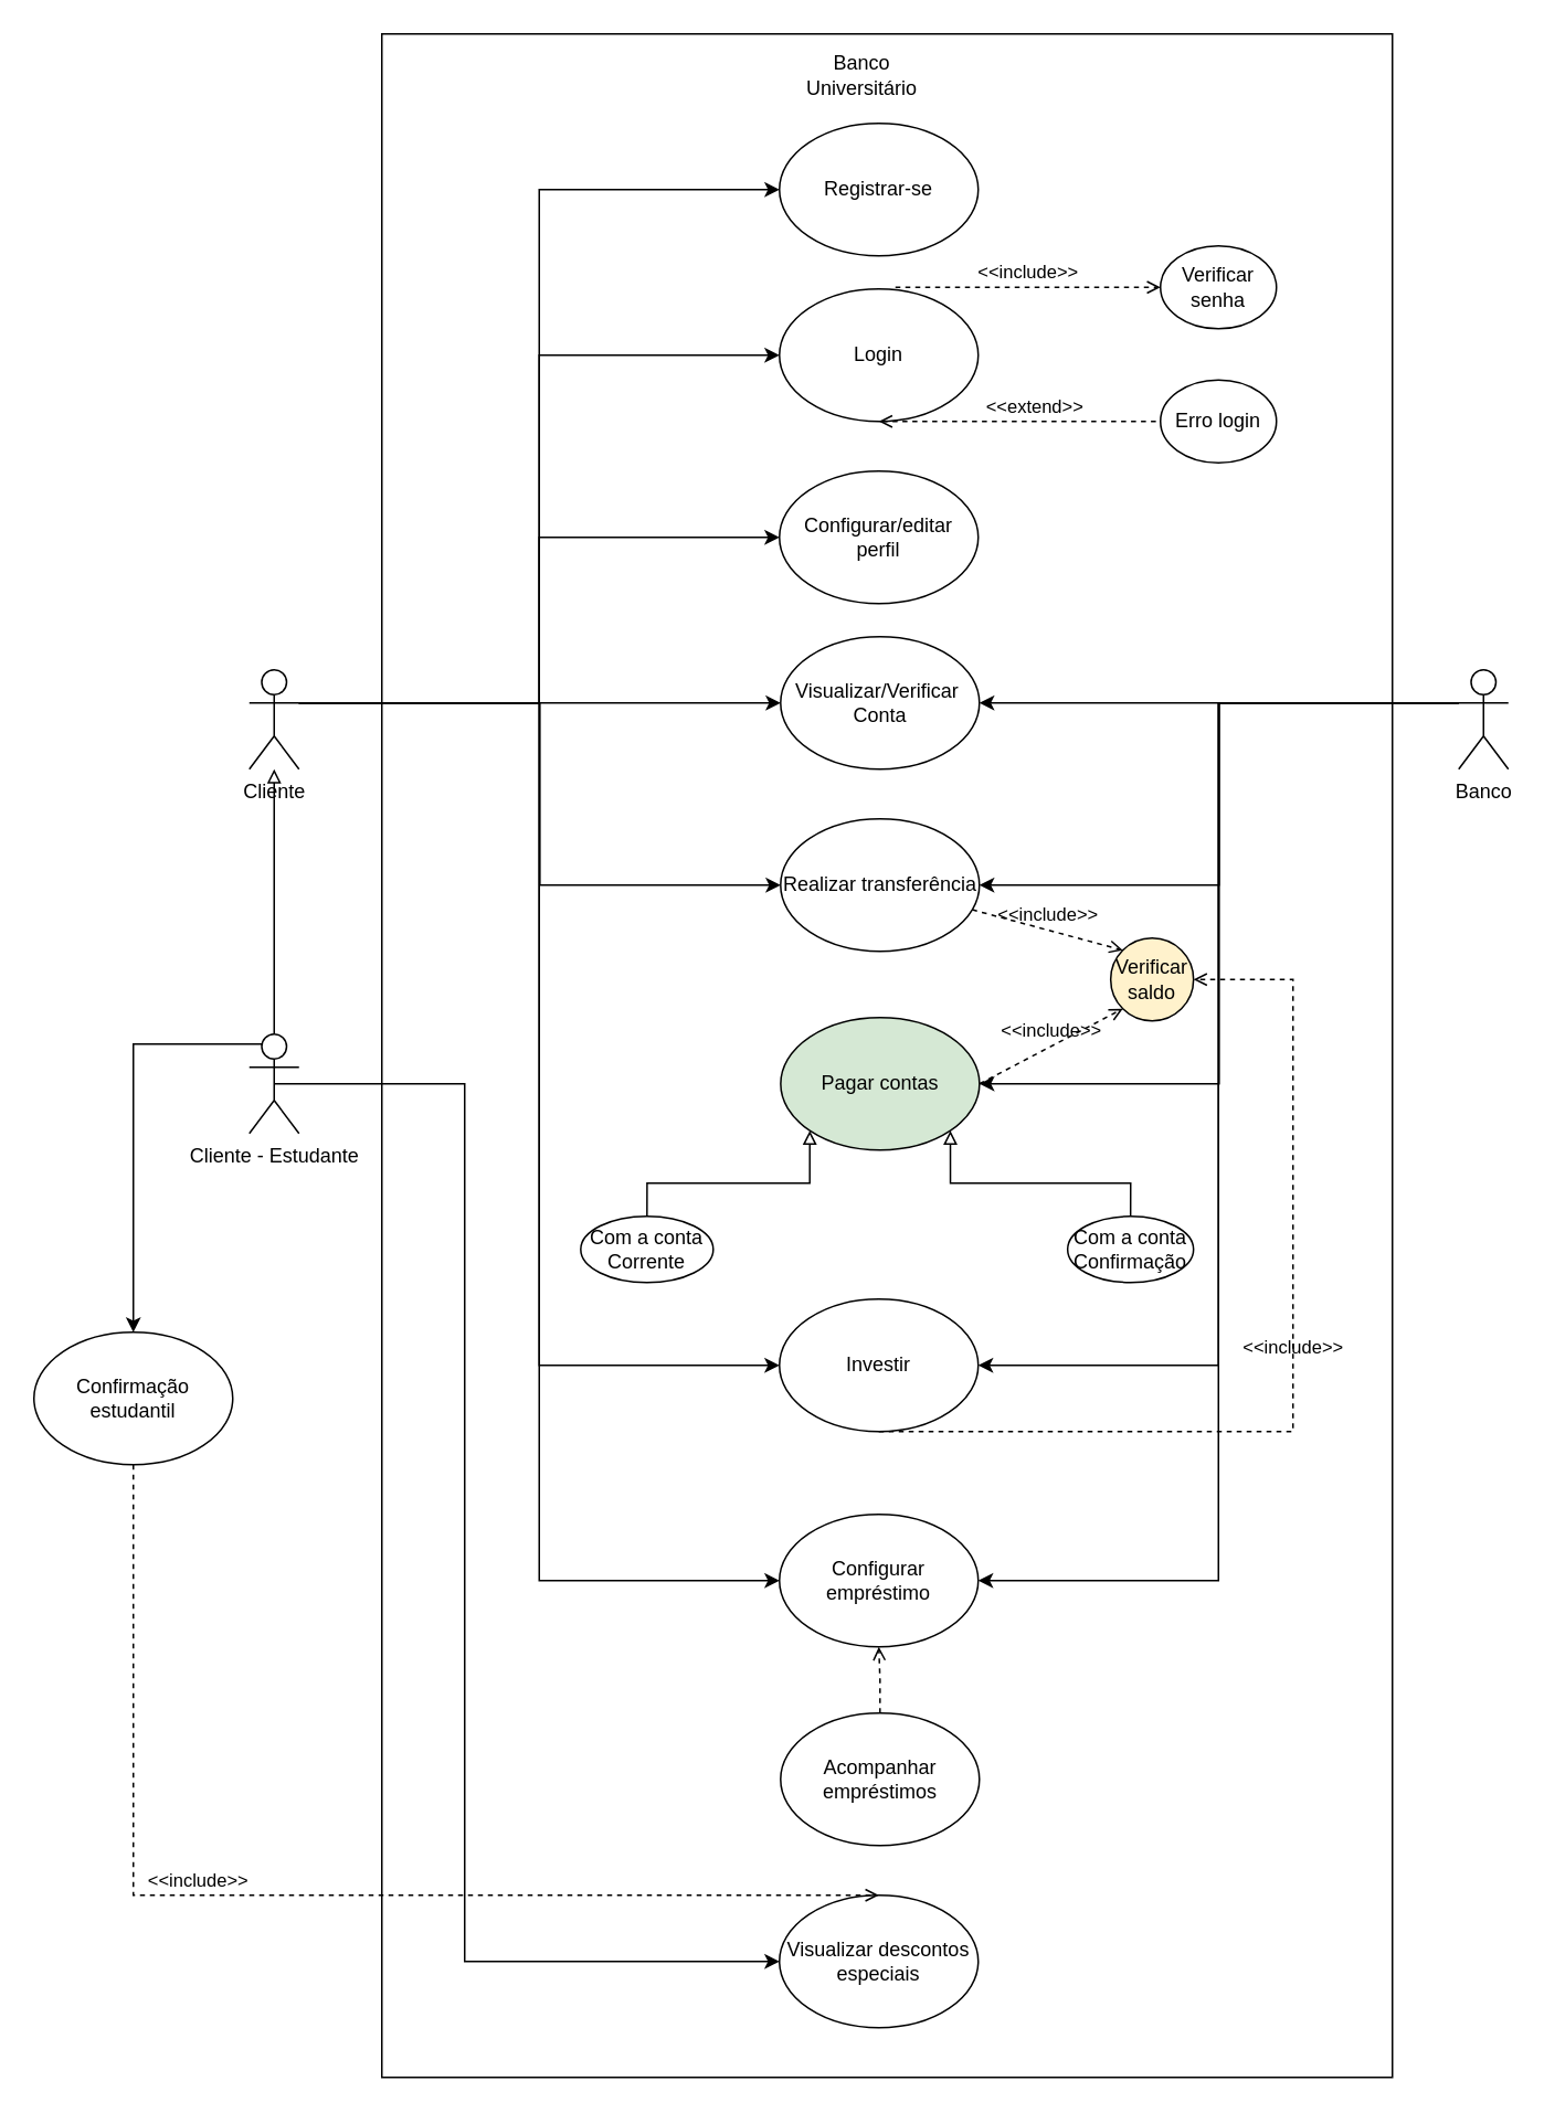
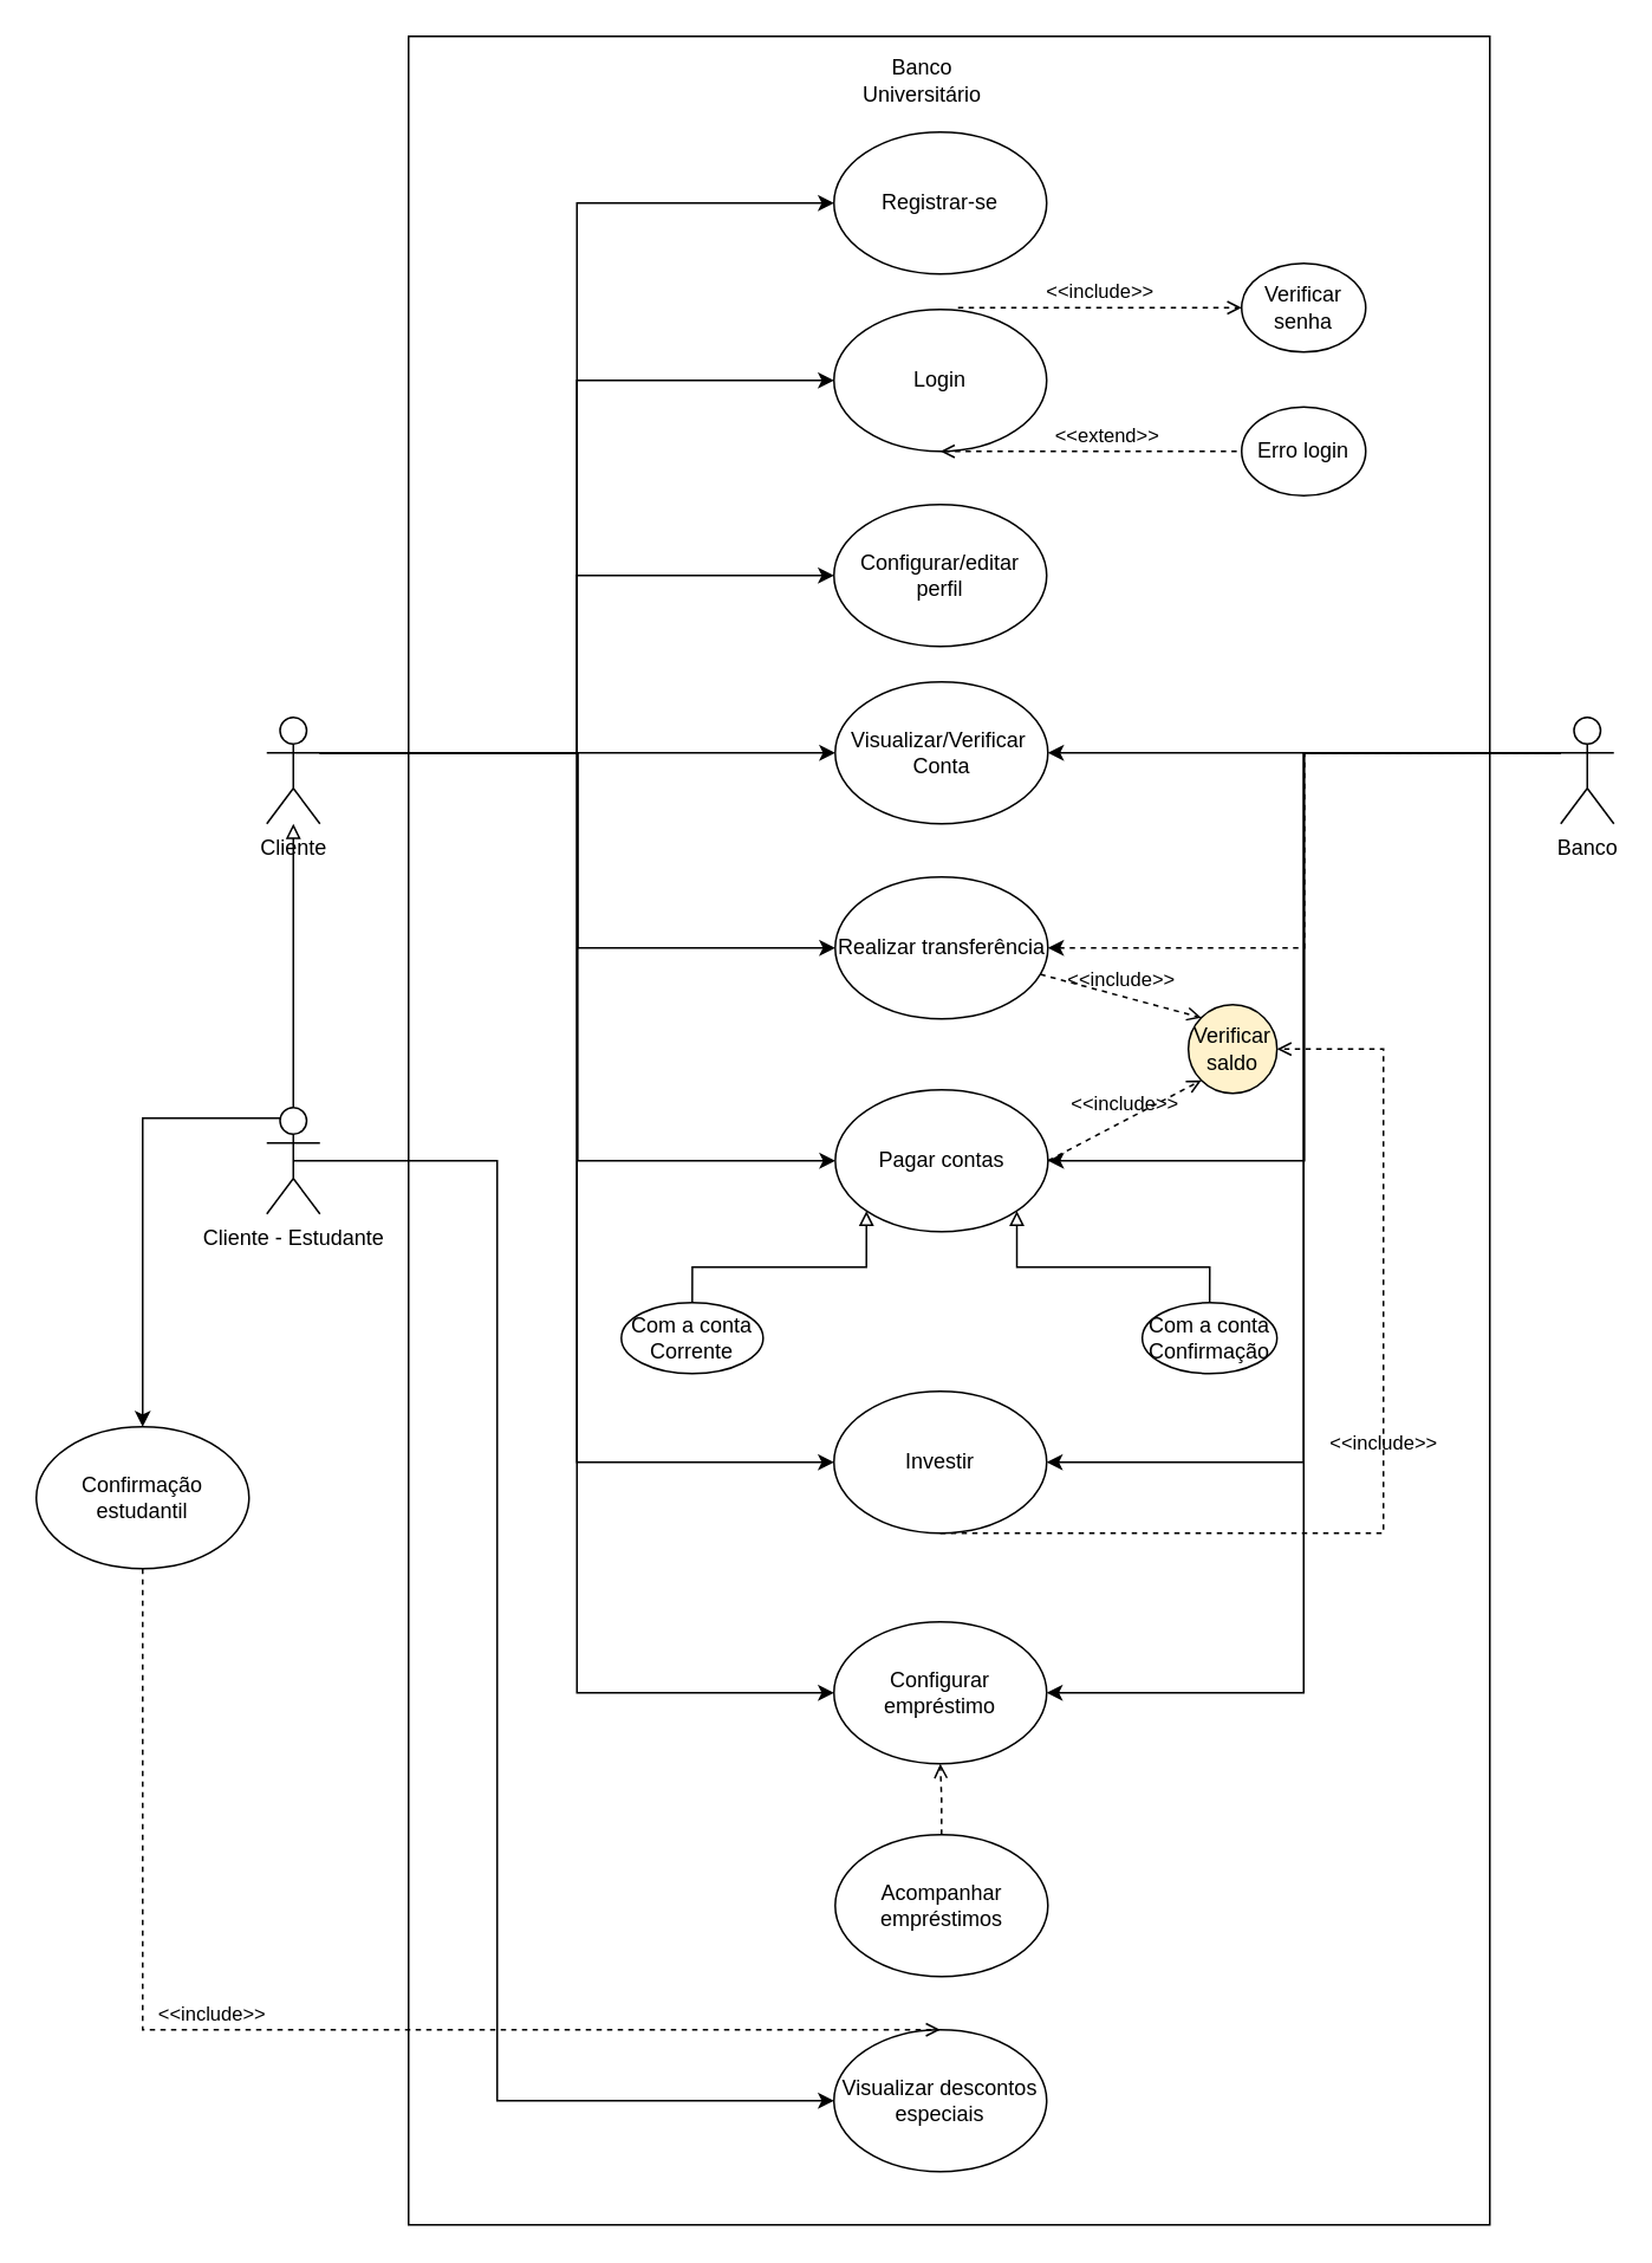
- <mxCell id="13" style="edgeStyle=orthogonalEdgeStyle;rounded=0;orthogonalLoop=1;jettySize=auto;html=1;exitX=0;exitY=0.333;exitDx=0;exitDy=0;exitPerimeter=0;endArrow=classic;endFill=1;entryX=1;entryY=0.5;entryDx=0;entryDy=0;" parent="1" source="17" target="21" edge="1"><mxGeometry relative="1" as="geometry" /></mxCell>
+ <mxCell id="13" style="edgeStyle=orthogonalEdgeStyle;rounded=0;orthogonalLoop=1;jettySize=auto;html=1;exitX=0;exitY=0.333;exitDx=0;exitDy=0;exitPerimeter=0;endArrow=classic;endFill=1;entryX=1;entryY=0.5;entryDx=0;entryDy=0;dashed=1;" parent="1" source="17" target="21" edge="1"><mxGeometry relative="1" as="geometry" /></mxCell>
+ <mxCell id="7" style="edgeStyle=orthogonalEdgeStyle;rounded=0;orthogonalLoop=1;jettySize=auto;html=1;exitX=1;exitY=0.333;exitDx=0;exitDy=0;exitPerimeter=0;entryX=0;entryY=0.5;entryDx=0;entryDy=0;endArrow=classic;endFill=1;" parent="1" source="11" target="22" edge="1"><mxGeometry relative="1" as="geometry" /></mxCell>
- <mxCell id="22" value="Pagar contas" style="ellipse;whiteSpace=wrap;html=1;rounded=0;fillColor=#d5e8d4;" parent="1" vertex="1"><mxGeometry x="470.75" y="614" width="120" height="80" as="geometry" /></mxCell>
+ <mxCell id="22" value="Pagar contas" style="ellipse;whiteSpace=wrap;html=1;rounded=0;" parent="1" vertex="1"><mxGeometry x="470.75" y="614" width="120" height="80" as="geometry" /></mxCell>
